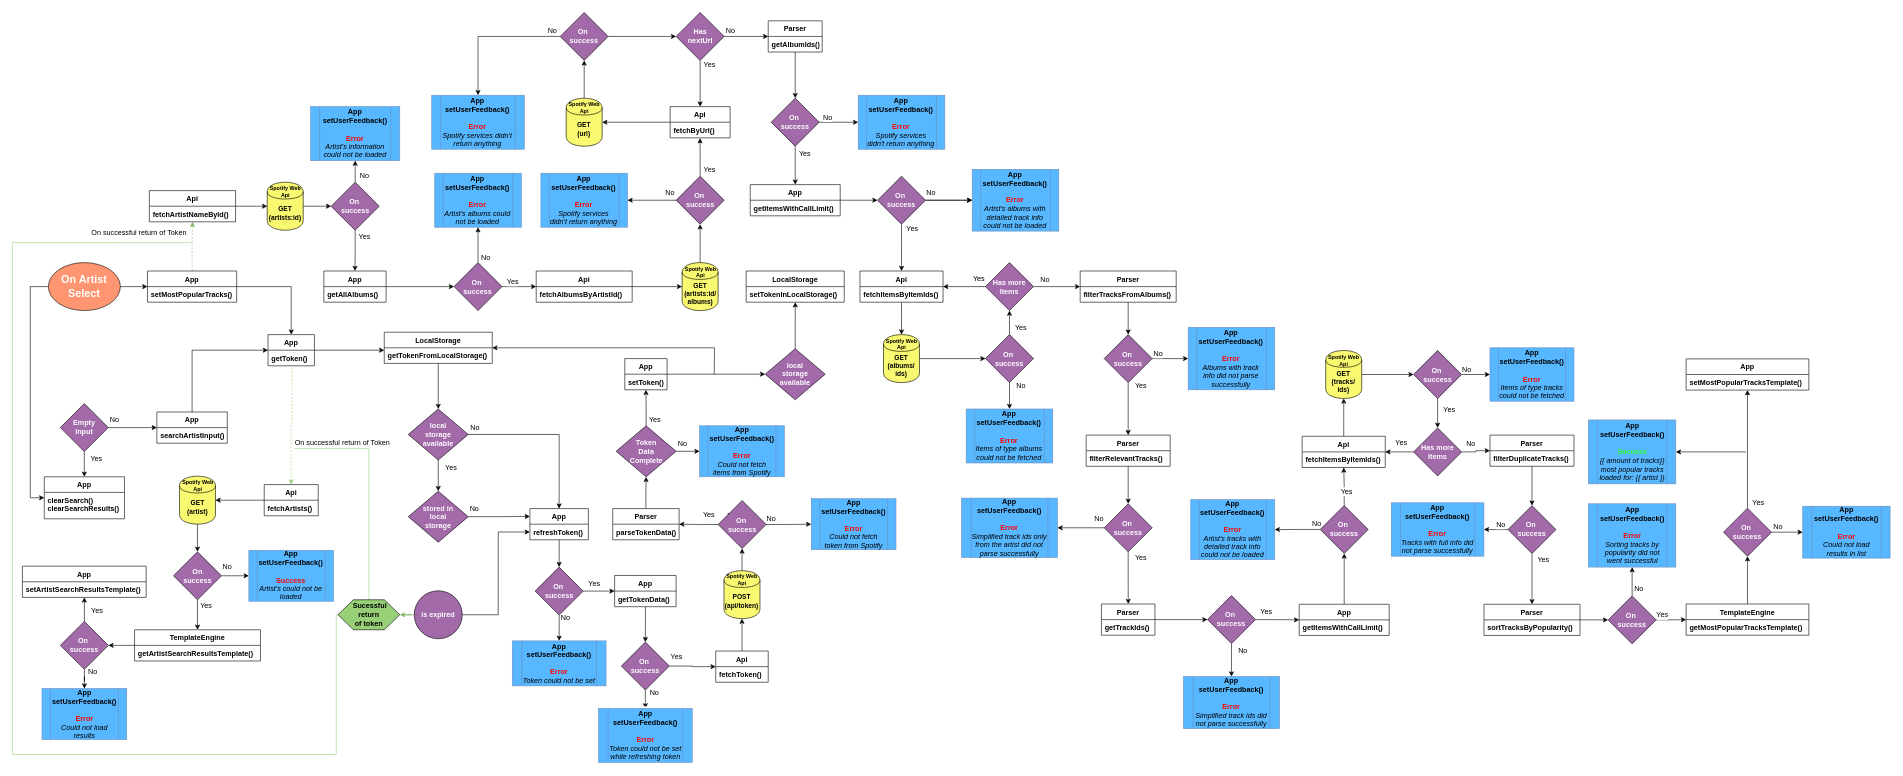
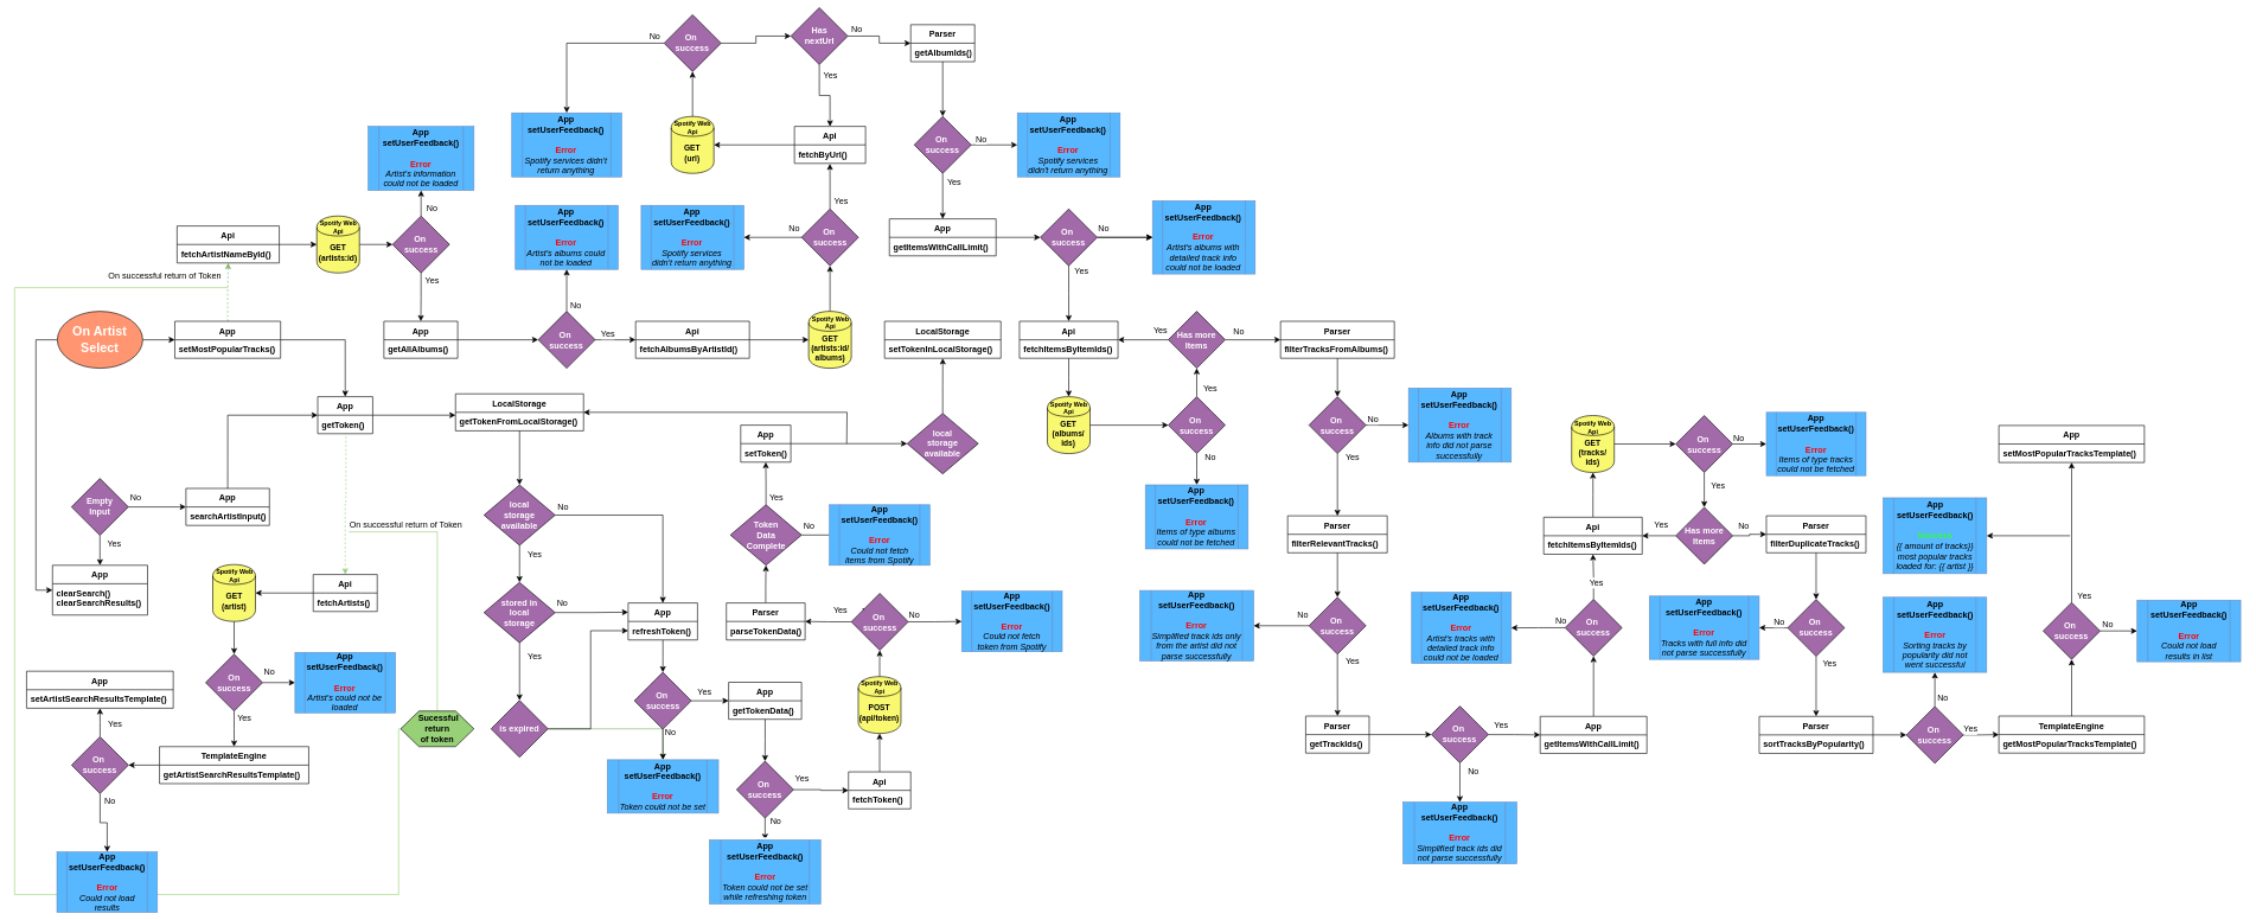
- <mxCell id="175" value="Has&lt;br&gt;nextUrl" style="rhombus;whiteSpace=wrap;html=1;fillColor=#A36AAA;fontColor=#FFFFFF;fontStyle=1" parent="1" vertex="1"><mxGeometry x="1126.5" y="20" width="80" height="80" as="geometry" /></mxCell>
+ <mxCell id="175" value="Has&lt;br&gt;nextUrl" style="rhombus;whiteSpace=wrap;html=1;fillColor=#A36AAA;fontColor=#FFFFFF;fontStyle=1" parent="1" vertex="1"><mxGeometry x="1111.5" y="10" width="80" height="80" as="geometry" /></mxCell>
- <mxCell id="38" style="edgeStyle=orthogonalEdgeStyle;rounded=0;orthogonalLoop=1;jettySize=auto;html=1;" parent="1" source="40" target="285" edge="1"><mxGeometry relative="1" as="geometry" /></mxCell>
+ <mxCell id="38" style="edgeStyle=orthogonalEdgeStyle;rounded=0;orthogonalLoop=1;jettySize=auto;html=1;endArrow=none;" parent="1" source="40" target="285" edge="1"><mxGeometry relative="1" as="geometry" /></mxCell>
- <mxCell id="270" value="App&lt;br&gt;setUserFeedback()&lt;br&gt;&lt;br&gt;&lt;font color=&quot;#ff0000&quot;&gt;Success&lt;/font&gt;&lt;br&gt;&lt;span style=&quot;font-weight: 400&quot;&gt;&lt;i&gt;Artist's could not be loaded&lt;/i&gt;&lt;/span&gt;" style="shape=process;whiteSpace=wrap;html=1;backgroundOutline=1;strokeColor=#6c8ebf;fillColor=#57B7FF;fontStyle=1" parent="1" vertex="1"><mxGeometry x="414.32" y="916.5" width="141.22" height="85" as="geometry" /></mxCell>
+ <mxCell id="270" value="App&lt;br&gt;setUserFeedback()&lt;br&gt;&lt;br&gt;&lt;font color=&quot;#ff0000&quot;&gt;Error&lt;/font&gt;&lt;br&gt;&lt;span style=&quot;font-weight: 400&quot;&gt;&lt;i&gt;Artist's could not be loaded&lt;/i&gt;&lt;/span&gt;" style="shape=process;whiteSpace=wrap;html=1;backgroundOutline=1;strokeColor=#6c8ebf;fillColor=#57B7FF;fontStyle=1" parent="1" vertex="1"><mxGeometry x="414.32" y="916.5" width="141.22" height="85" as="geometry" /></mxCell>
+ <mxCell id="11" style="edgeStyle=orthogonalEdgeStyle;rounded=0;orthogonalLoop=1;jettySize=auto;html=1;entryX=0.5;entryY=0;entryDx=0;entryDy=0;fontStyle=1" parent="1" source="15" target="18" edge="1"><mxGeometry relative="1" as="geometry" /></mxCell>
+ <mxCell id="12" value="Yes" style="text;html=1;align=center;verticalAlign=middle;resizable=0;points=[];labelBackgroundColor=#ffffff;fontStyle=0" parent="11" vertex="1" connectable="0"><mxGeometry x="0.204" relative="1" as="geometry"><mxPoint x="20" y="-29.5" as="offset" /></mxGeometry></mxCell>
- <mxCell id="16" style="edgeStyle=orthogonalEdgeStyle;rounded=0;orthogonalLoop=1;jettySize=auto;html=1;entryX=1;entryY=0.5;entryDx=0;entryDy=0;fillColor=#d5e8d4;strokeColor=#82b366;" parent="1" source="18" target="112" edge="1"><mxGeometry relative="1" as="geometry" /></mxCell>
+ <mxCell id="16" style="edgeStyle=orthogonalEdgeStyle;rounded=0;orthogonalLoop=1;jettySize=auto;html=1;fillColor=#d5e8d4;strokeColor=#82b366;" parent="1" source="18" target="277" edge="1"><mxGeometry relative="1" as="geometry" /></mxCell>
- <mxCell id="18" value="is expired" style="ellipse;whiteSpace=wrap;html=1;fillColor=#A36AAA;fontColor=#FFFFFF;fontStyle=1;" parent="1" vertex="1"><mxGeometry x="690" y="984" width="80" height="80" as="geometry" /></mxCell>
+ <mxCell id="18" value="is expired" style="rhombus;whiteSpace=wrap;html=1;fillColor=#A36AAA;fontColor=#FFFFFF;fontStyle=1" parent="1" vertex="1"><mxGeometry x="690" y="984" width="80" height="80" as="geometry" /></mxCell>
- <mxCell id="271" value="App&lt;br&gt;setUserFeedback()&lt;br&gt;&lt;br&gt;&lt;font color=&quot;#ff0000&quot;&gt;Error&lt;/font&gt;&lt;br&gt;&lt;span style=&quot;font-weight: 400&quot;&gt;&lt;i&gt;Could not load results&lt;/i&gt;&lt;/span&gt;" style="shape=process;whiteSpace=wrap;html=1;backgroundOutline=1;strokeColor=#6c8ebf;fillColor=#57B7FF;fontStyle=1" parent="1" vertex="1"><mxGeometry x="69.55" y="1147" width="141.22" height="85" as="geometry" /></mxCell>
+ <mxCell id="271" value="App&lt;br&gt;setUserFeedback()&lt;br&gt;&lt;br&gt;&lt;font color=&quot;#ff0000&quot;&gt;Error&lt;/font&gt;&lt;br&gt;&lt;span style=&quot;font-weight: 400&quot;&gt;&lt;i&gt;Could not load results&lt;/i&gt;&lt;/span&gt;" style="shape=process;whiteSpace=wrap;html=1;backgroundOutline=1;strokeColor=#6c8ebf;fillColor=#57B7FF;fontStyle=1" parent="1" vertex="1"><mxGeometry x="79.55" y="1197" width="141.22" height="85" as="geometry" /></mxCell>
